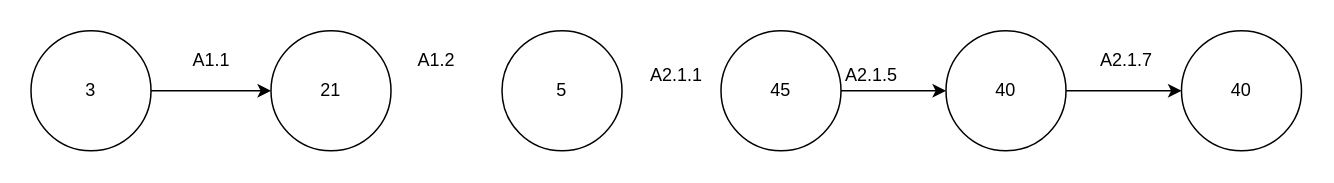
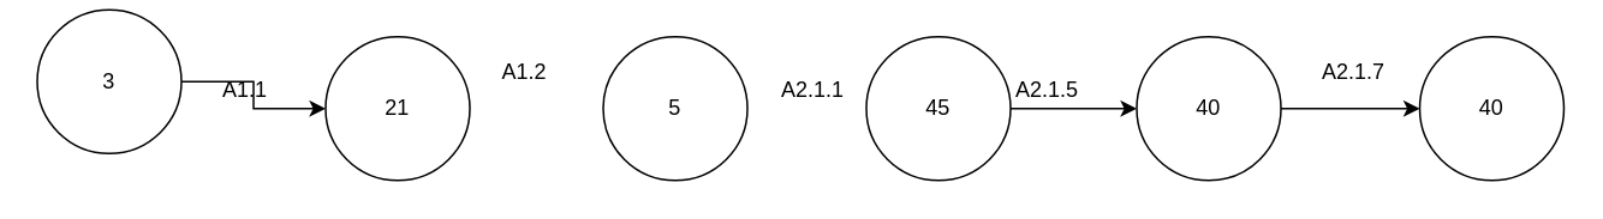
- <mxCell id="6" value="A1.1" style="text;html=1;align=center;verticalAlign=middle;resizable=0;points=[];autosize=1;" vertex="1" parent="1"><mxGeometry x="120" y="30" width="40" height="20" as="geometry" /></mxCell>
+ <mxCell id="6" value="A1.1" style="text;html=1;align=center;verticalAlign=middle;resizable=0;points=[];autosize=1;" vertex="1" parent="1"><mxGeometry x="115" y="40" width="40" height="20" as="geometry" /></mxCell>
- <mxCell id="3" value="3" style="ellipse;whiteSpace=wrap;html=1;aspect=fixed;" vertex="1" parent="1"><mxGeometry x="20" y="20" width="80" height="80" as="geometry" /></mxCell>
+ <mxCell id="3" value="3" style="ellipse;whiteSpace=wrap;html=1;aspect=fixed;" vertex="1" parent="1"><mxGeometry x="20" y="5" width="80" height="80" as="geometry" /></mxCell>
